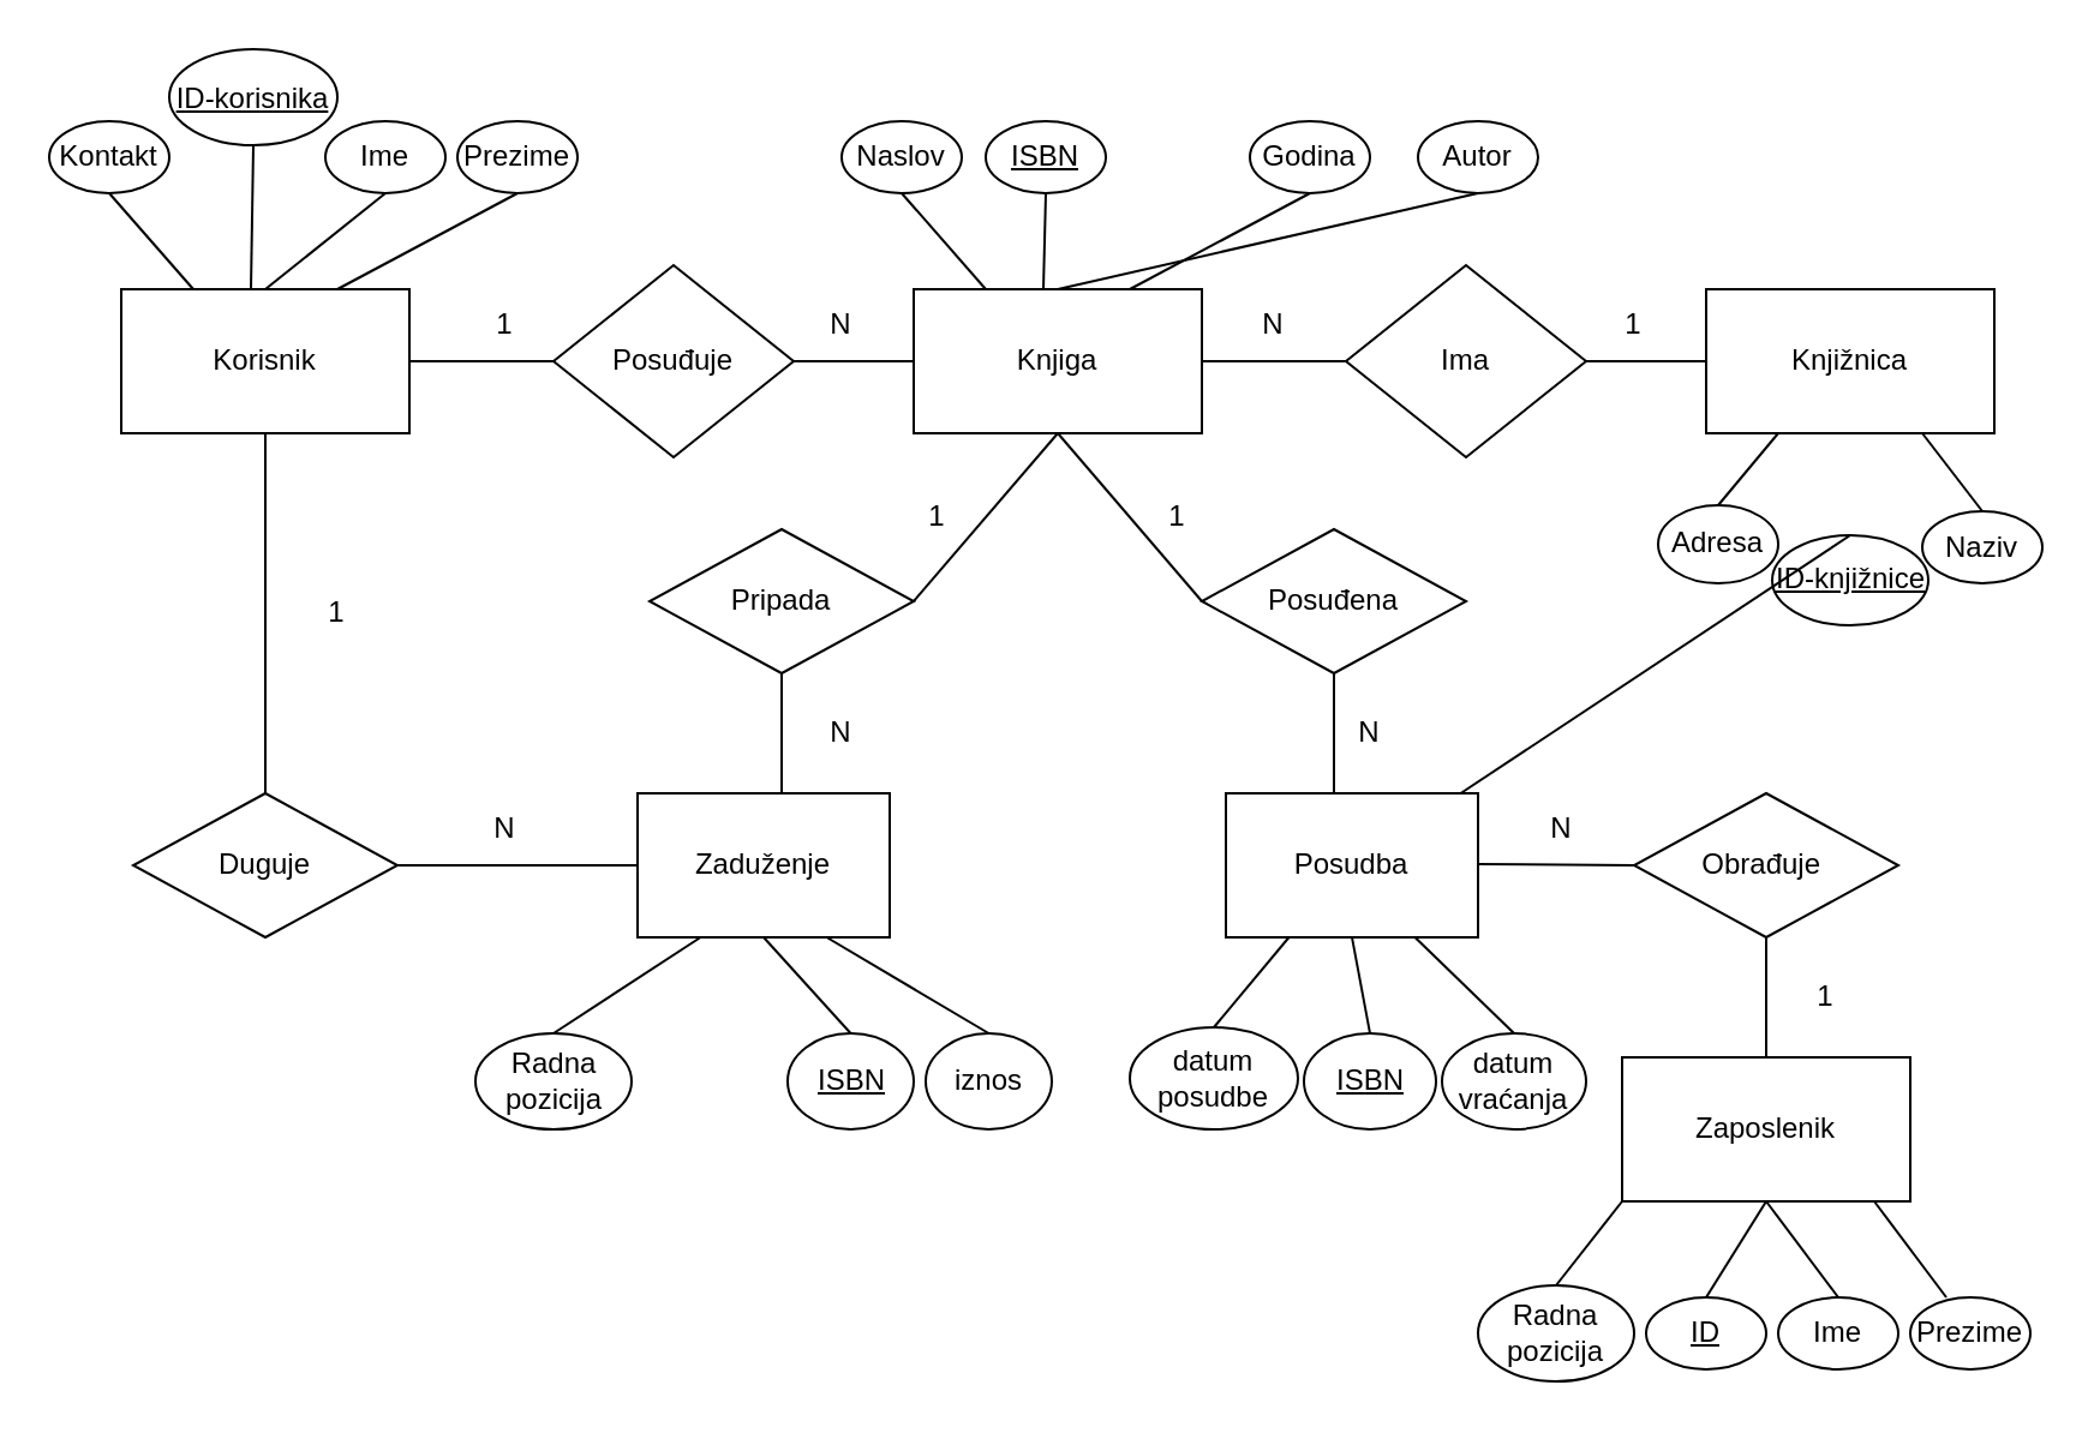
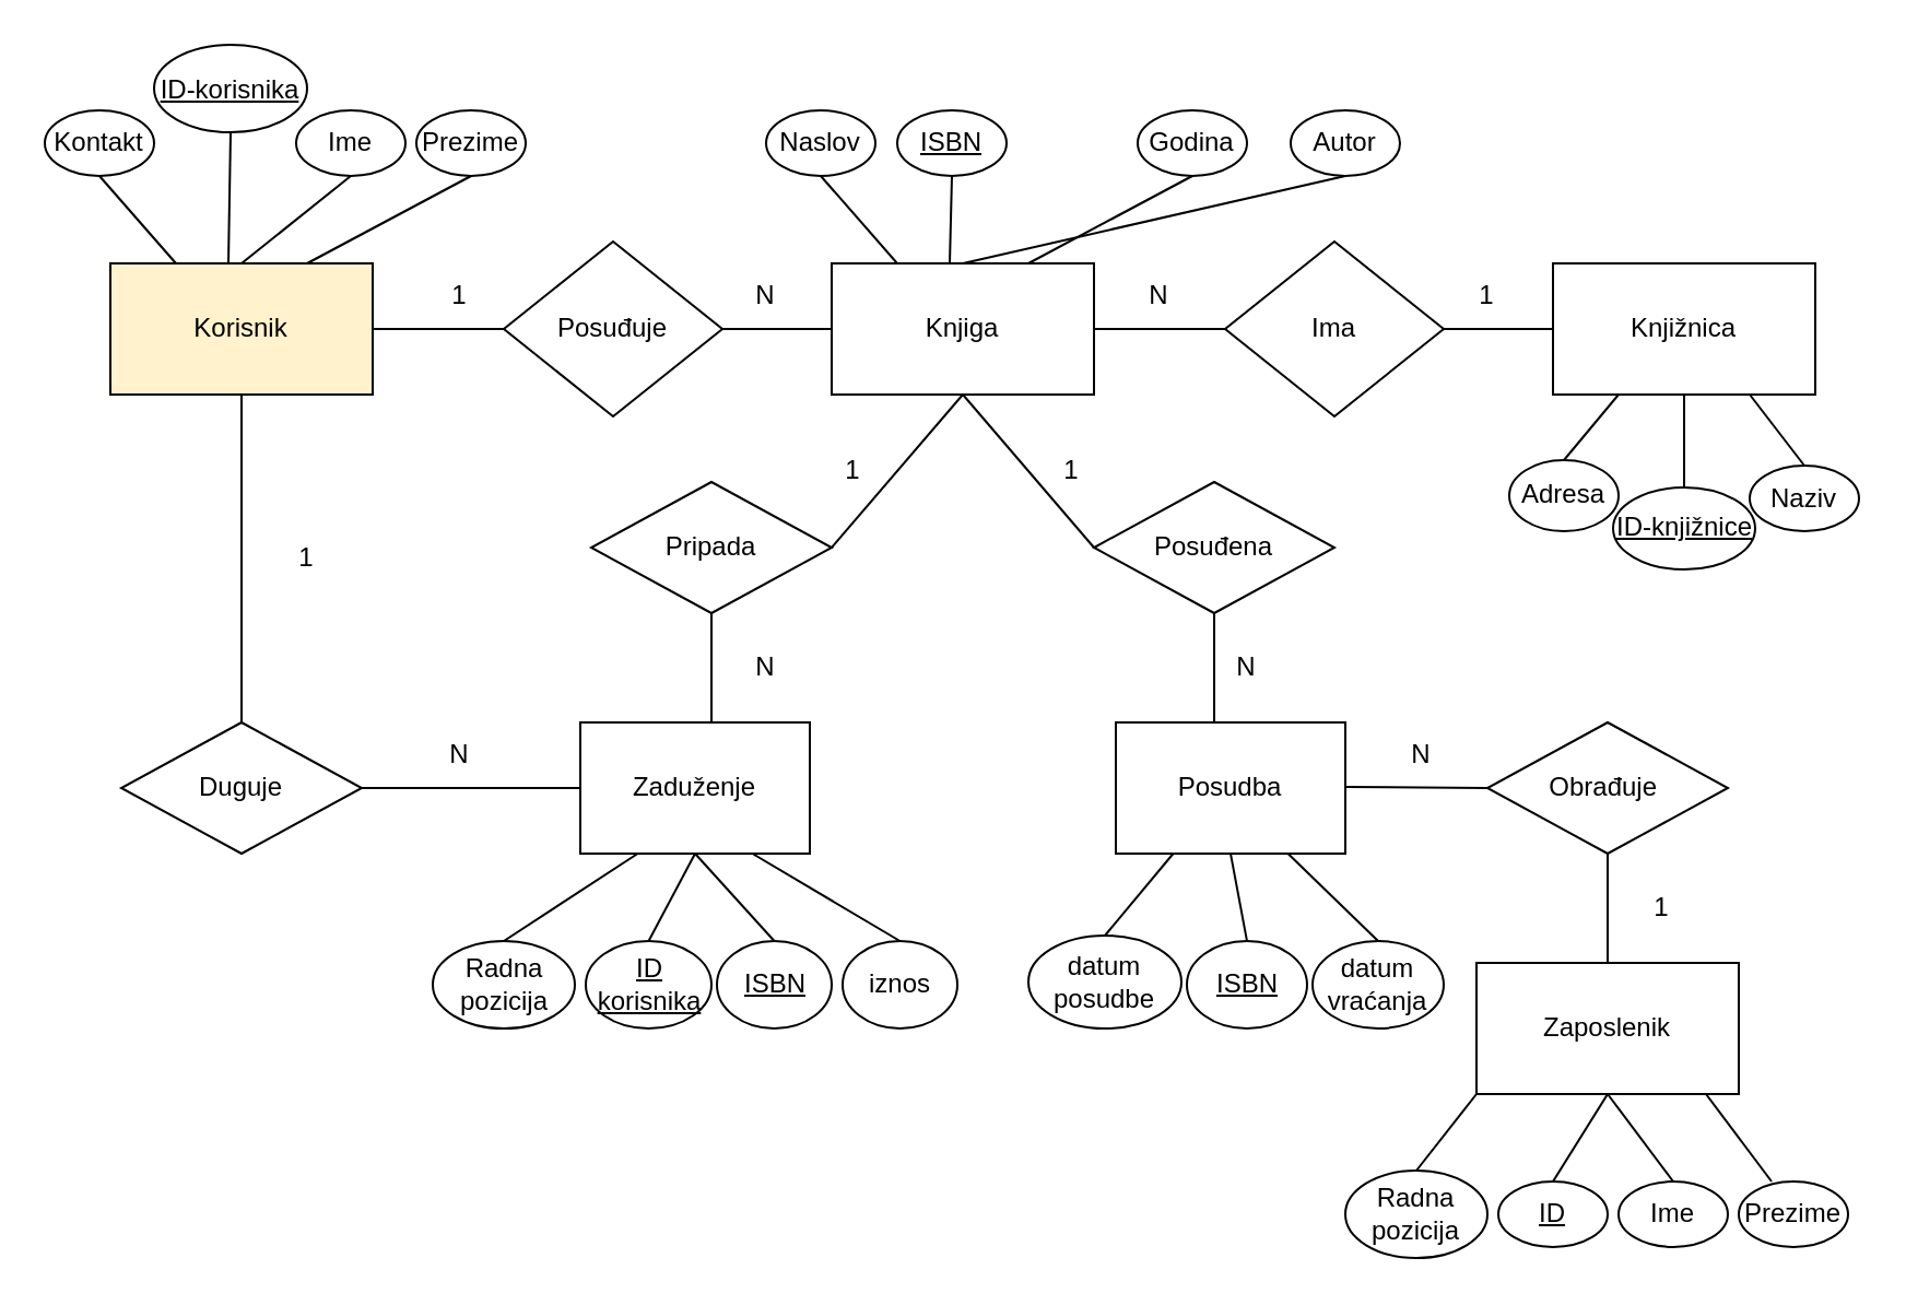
- <mxCell id="6" value="Korisnik" style="rounded=0;whiteSpace=wrap;html=1;" parent="1" vertex="1"><mxGeometry x="50" y="120" width="120" height="60" as="geometry" /></mxCell>
+ <mxCell id="6" value="Korisnik" style="rounded=0;whiteSpace=wrap;html=1;fillColor=#fff2cc;" parent="1" vertex="1"><mxGeometry x="50" y="120" width="120" height="60" as="geometry" /></mxCell>
- <mxCell id="77" value="" style="endArrow=none;html=1;rounded=0;exitX=0.5;exitY=0;exitDx=0;exitDy=0;" parent="1" source="74" target="14" edge="1"><mxGeometry width="50" height="50" relative="1" as="geometry"><mxPoint x="735" y="230" as="sourcePoint" /><mxPoint x="785" y="180" as="targetPoint" /></mxGeometry></mxCell>
+ <mxCell id="77" value="" style="endArrow=none;html=1;rounded=0;entryX=0.5;entryY=1;entryDx=0;entryDy=0;exitX=0.5;exitY=0;exitDx=0;exitDy=0;" parent="1" source="74" target="24" edge="1"><mxGeometry width="50" height="50" relative="1" as="geometry"><mxPoint x="735" y="230" as="sourcePoint" /><mxPoint x="785" y="180" as="targetPoint" /></mxGeometry></mxCell>
+ <mxCell id="73" value="" style="endArrow=none;html=1;rounded=0;entryX=0.5;entryY=1;entryDx=0;entryDy=0;exitX=0.5;exitY=0;exitDx=0;exitDy=0;" parent="1" source="70" target="13" edge="1"><mxGeometry width="50" height="50" relative="1" as="geometry"><mxPoint x="338" y="450" as="sourcePoint" /><mxPoint x="338" y="410" as="targetPoint" /></mxGeometry></mxCell>
+ <mxCell id="70" value="&lt;u&gt;ID korisnika&lt;/u&gt;" style="ellipse;whiteSpace=wrap;html=1;" parent="1" vertex="1"><mxGeometry x="267.5" y="430" width="57.5" height="40" as="geometry" /></mxCell>
